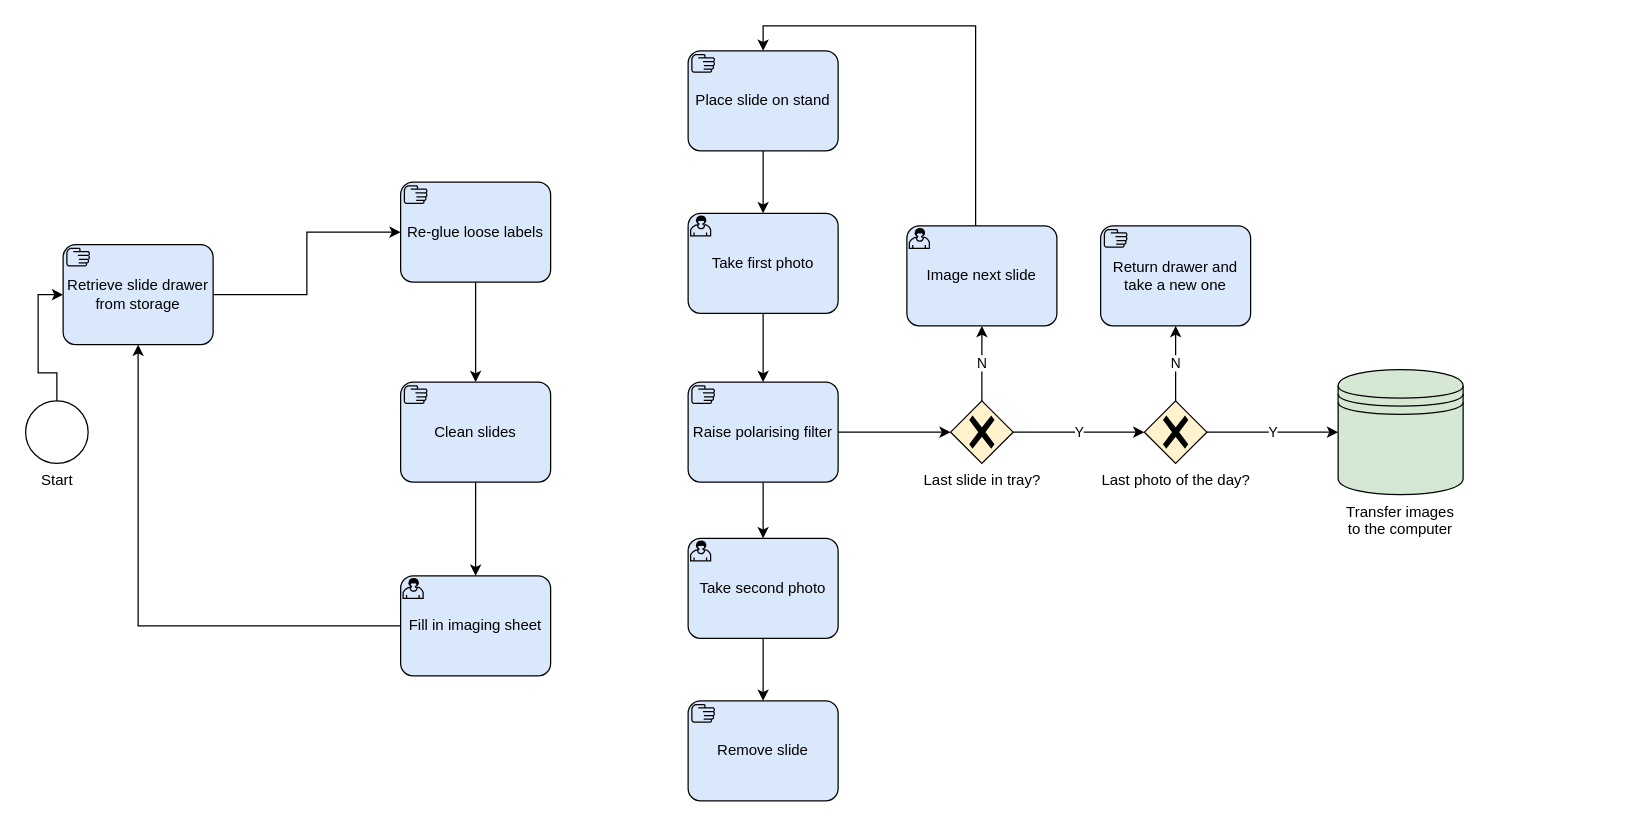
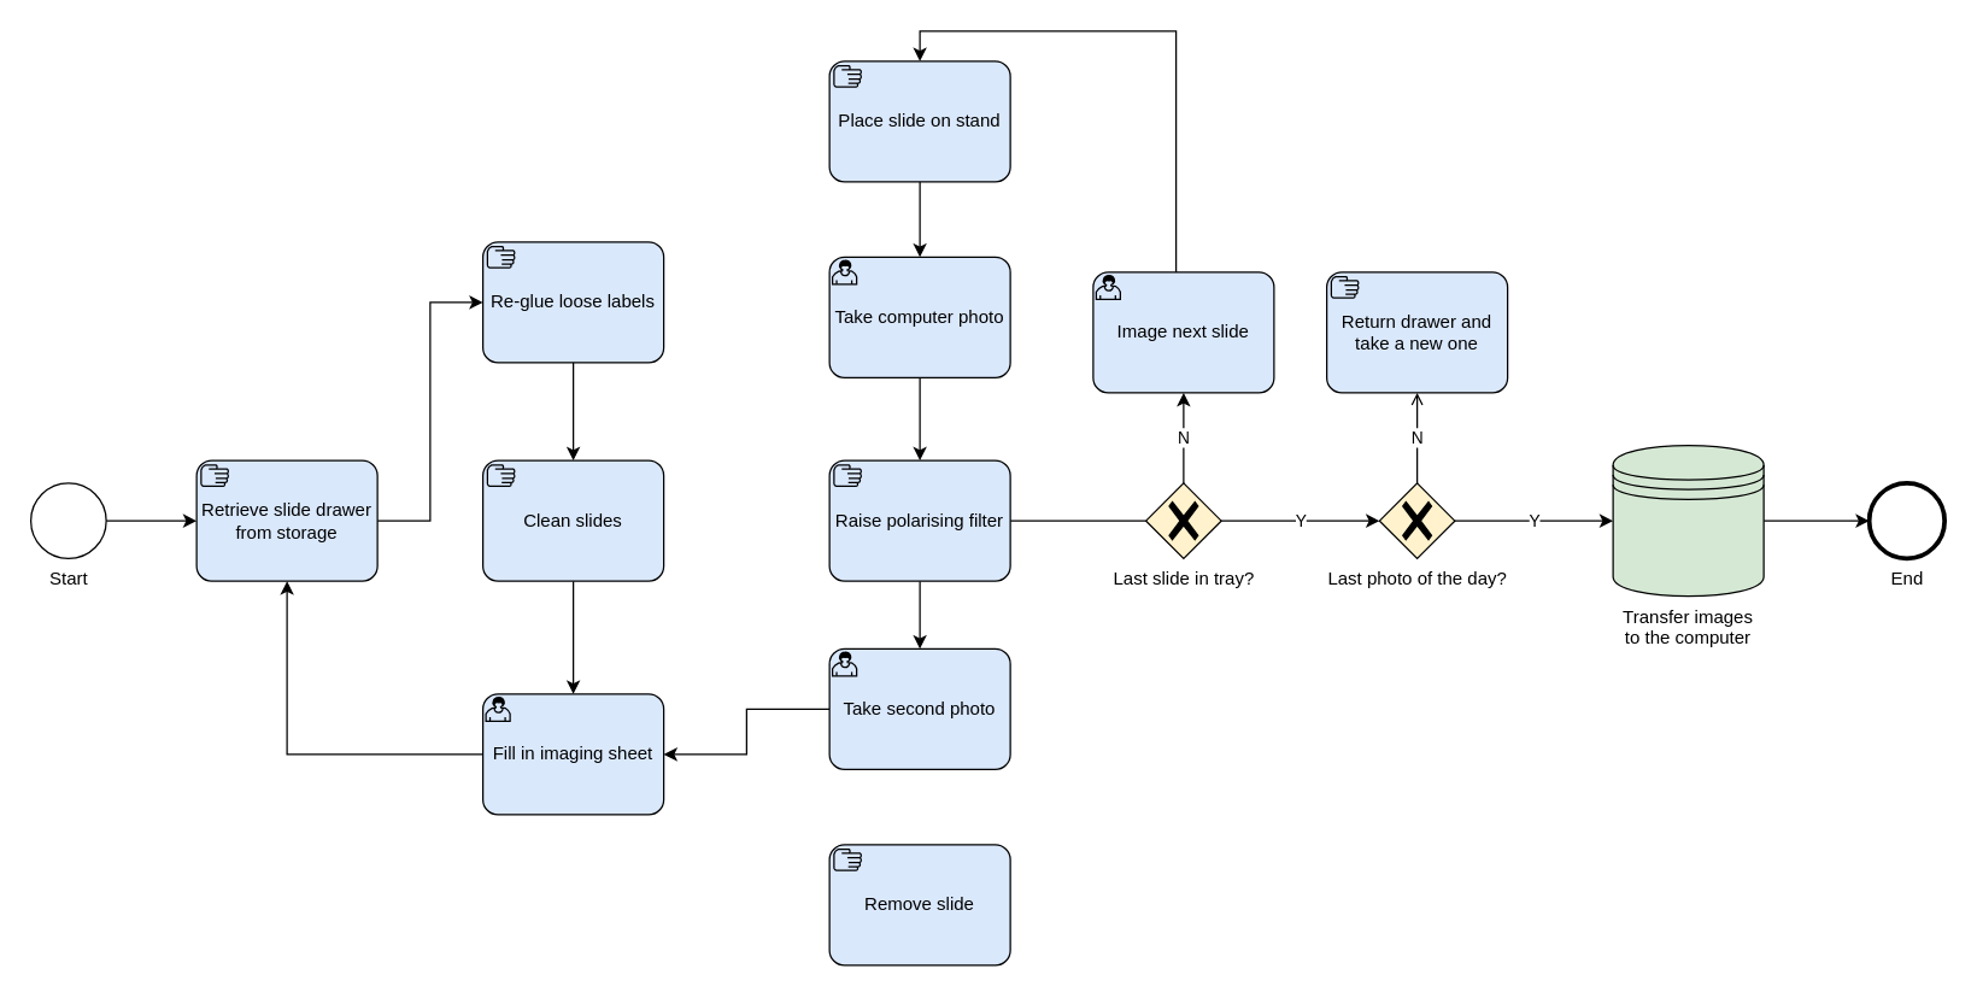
- <mxCell id="23" value="Re-glue loose labels" style="points=[[0.25,0,0],[0.5,0,0],[0.75,0,0],[1,0.25,0],[1,0.5,0],[1,0.75,0],[0.75,1,0],[0.5,1,0],[0.25,1,0],[0,0.75,0],[0,0.5,0],[0,0.25,0]];shape=mxgraph.bpmn.task;whiteSpace=wrap;rectStyle=rounded;size=10;taskMarker=manual;fillColor=#dae8fc;strokeColor=#000000;" vertex="1" parent="1"><mxGeometry x="320" y="145" width="120" height="80" as="geometry" /></mxCell>
+ <mxCell id="23" value="Re-glue loose labels" style="points=[[0.25,0,0],[0.5,0,0],[0.75,0,0],[1,0.25,0],[1,0.5,0],[1,0.75,0],[0.75,1,0],[0.5,1,0],[0.25,1,0],[0,0.75,0],[0,0.5,0],[0,0.25,0]];shape=mxgraph.bpmn.task;whiteSpace=wrap;rectStyle=rounded;size=10;taskMarker=manual;fillColor=#dae8fc;strokeColor=#000000;" vertex="1" parent="1"><mxGeometry x="320" y="160" width="120" height="80" as="geometry" /></mxCell>
- <mxCell id="29" value="Take first photo" style="points=[[0.25,0,0],[0.5,0,0],[0.75,0,0],[1,0.25,0],[1,0.5,0],[1,0.75,0],[0.75,1,0],[0.5,1,0],[0.25,1,0],[0,0.75,0],[0,0.5,0],[0,0.25,0]];shape=mxgraph.bpmn.task;whiteSpace=wrap;rectStyle=rounded;size=10;taskMarker=user;strokeColor=#000000;fillColor=#dae8fc;" vertex="1" parent="1"><mxGeometry x="550" y="170" width="120" height="80" as="geometry" /></mxCell>
+ <mxCell id="29" value="Take computer photo" style="points=[[0.25,0,0],[0.5,0,0],[0.75,0,0],[1,0.25,0],[1,0.5,0],[1,0.75,0],[0.75,1,0],[0.5,1,0],[0.25,1,0],[0,0.75,0],[0,0.5,0],[0,0.25,0]];shape=mxgraph.bpmn.task;whiteSpace=wrap;rectStyle=rounded;size=10;taskMarker=user;strokeColor=#000000;fillColor=#dae8fc;" vertex="1" parent="1"><mxGeometry x="550" y="170" width="120" height="80" as="geometry" /></mxCell>
- <mxCell id="6" value="Retrieve slide drawer from storage" style="points=[[0.25,0,0],[0.5,0,0],[0.75,0,0],[1,0.25,0],[1,0.5,0],[1,0.75,0],[0.75,1,0],[0.5,1,0],[0.25,1,0],[0,0.75,0],[0,0.5,0],[0,0.25,0]];shape=mxgraph.bpmn.task;whiteSpace=wrap;rectStyle=rounded;size=10;taskMarker=manual;fillColor=#dae8fc;strokeColor=#000000;" vertex="1" parent="1"><mxGeometry x="50" y="195" width="120" height="80" as="geometry" /></mxCell>
+ <mxCell id="6" value="Retrieve slide drawer from storage" style="points=[[0.25,0,0],[0.5,0,0],[0.75,0,0],[1,0.25,0],[1,0.5,0],[1,0.75,0],[0.75,1,0],[0.5,1,0],[0.25,1,0],[0,0.75,0],[0,0.5,0],[0,0.25,0]];shape=mxgraph.bpmn.task;whiteSpace=wrap;rectStyle=rounded;size=10;taskMarker=manual;fillColor=#dae8fc;strokeColor=#000000;" vertex="1" parent="1"><mxGeometry x="130" y="305" width="120" height="80" as="geometry" /></mxCell>
- <mxCell id="12" value="N" style="edgeStyle=orthogonalEdgeStyle;rounded=0;orthogonalLoop=1;jettySize=auto;html=1;entryX=0.5;entryY=1;entryDx=0;entryDy=0;entryPerimeter=0;" edge="1" parent="1" source="14" target="24"><mxGeometry relative="1" as="geometry" /></mxCell>
+ <mxCell id="12" value="N" style="edgeStyle=orthogonalEdgeStyle;rounded=0;orthogonalLoop=1;jettySize=auto;html=1;entryX=0.5;entryY=1;entryDx=0;entryDy=0;entryPerimeter=0;endArrow=open;" edge="1" parent="1" source="14" target="24"><mxGeometry relative="1" as="geometry" /></mxCell>
- <mxCell id="18" style="edgeStyle=orthogonalEdgeStyle;rounded=0;orthogonalLoop=1;jettySize=auto;html=1;entryX=0;entryY=0.5;entryDx=0;entryDy=0;entryPerimeter=0;" edge="1" parent="1" source="19" target="11"><mxGeometry relative="1" as="geometry" /></mxCell>
+ <mxCell id="18" style="edgeStyle=orthogonalEdgeStyle;rounded=0;orthogonalLoop=1;jettySize=auto;html=1;entryX=0;entryY=0.5;entryDx=0;entryDy=0;entryPerimeter=0;endArrow=none;" edge="1" parent="1" source="19" target="11"><mxGeometry relative="1" as="geometry" /></mxCell>
+ <mxCell id="15" style="edgeStyle=orthogonalEdgeStyle;rounded=0;orthogonalLoop=1;jettySize=auto;html=1;entryX=0;entryY=0.5;entryDx=0;entryDy=0;entryPerimeter=0;" edge="1" parent="1" source="16" target="4"><mxGeometry relative="1" as="geometry" /></mxCell>
+ <mxCell id="4" value="End" style="points=[[0.145,0.145,0],[0.5,0,0],[0.855,0.145,0],[1,0.5,0],[0.855,0.855,0],[0.5,1,0],[0.145,0.855,0],[0,0.5,0]];shape=mxgraph.bpmn.event;html=1;verticalLabelPosition=bottom;labelBackgroundColor=#ffffff;verticalAlign=top;align=center;perimeter=ellipsePerimeter;outlineConnect=0;aspect=fixed;outline=end;symbol=terminate2;" vertex="1" parent="1"><mxGeometry x="1240" y="320" width="50" height="50" as="geometry" /></mxCell>
- <mxCell id="30" style="edgeStyle=orthogonalEdgeStyle;rounded=0;orthogonalLoop=1;jettySize=auto;html=1;entryX=0.5;entryY=0;entryDx=0;entryDy=0;entryPerimeter=0;" edge="1" parent="1" source="31" target="27"><mxGeometry relative="1" as="geometry" /></mxCell>
+ <mxCell id="30" style="edgeStyle=orthogonalEdgeStyle;rounded=0;orthogonalLoop=1;jettySize=auto;html=1;" edge="1" parent="1" source="31" target="8"><mxGeometry relative="1" as="geometry" /></mxCell>
